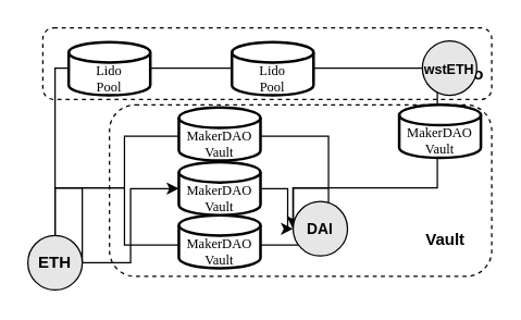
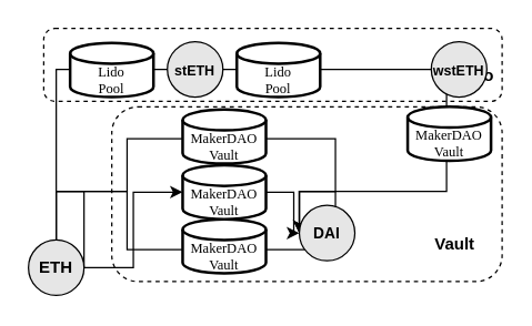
+ <mxCell id="10" value="stETH" style="ellipse;whiteSpace=wrap;html=1;aspect=fixed;fontSize=10;fontStyle=1;fillColor=#E6E6E6;" vertex="1" parent="1"><mxGeometry x="120" y="29.5" width="40" height="40" as="geometry" /></mxCell>
